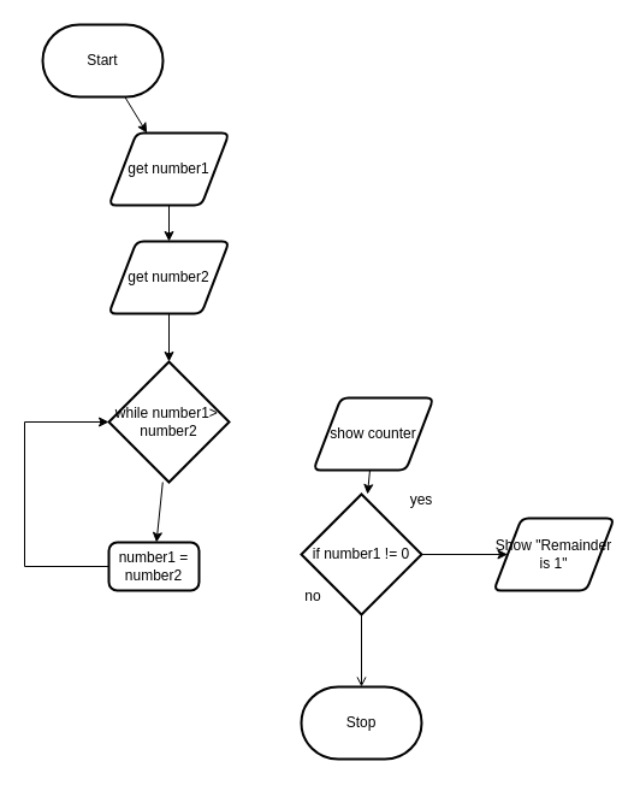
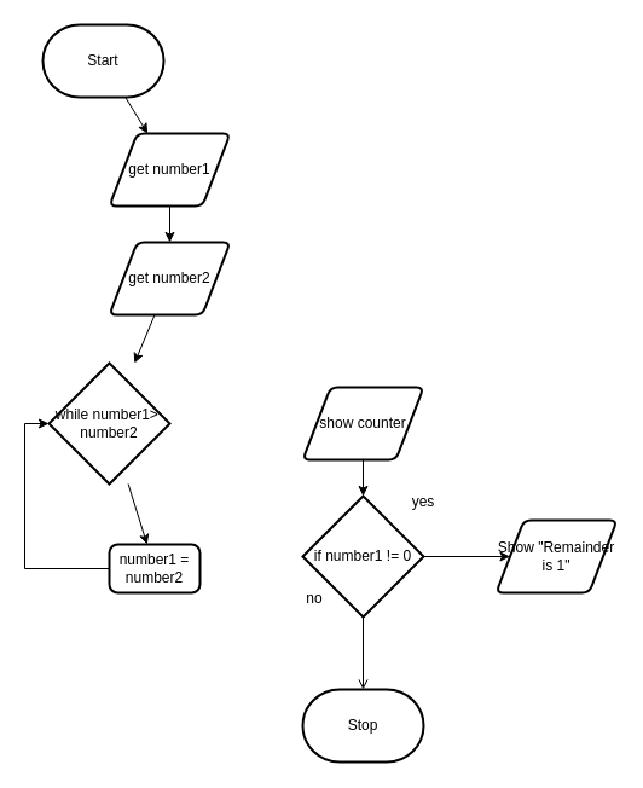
- <mxCell id="10" value="while number1&amp;gt;&amp;nbsp;&lt;br&gt;number2" style="strokeWidth=2;html=1;shape=mxgraph.flowchart.decision;whiteSpace=wrap;" vertex="1" parent="1"><mxGeometry x="90" y="300" width="100" height="100" as="geometry" /></mxCell>
+ <mxCell id="10" value="while number1&amp;gt;&amp;nbsp;&lt;br&gt;number2" style="strokeWidth=2;html=1;shape=mxgraph.flowchart.decision;whiteSpace=wrap;" vertex="1" parent="1"><mxGeometry x="40" y="300" width="100" height="100" as="geometry" /></mxCell>
- <mxCell id="12" value="show counter" style="shape=parallelogram;html=1;strokeWidth=2;perimeter=parallelogramPerimeter;whiteSpace=wrap;rounded=1;arcSize=12;size=0.23;" vertex="1" parent="1"><mxGeometry x="260" y="330" width="100" height="60" as="geometry" /></mxCell>
+ <mxCell id="12" value="show counter" style="shape=parallelogram;html=1;strokeWidth=2;perimeter=parallelogramPerimeter;whiteSpace=wrap;rounded=1;arcSize=12;size=0.23;" vertex="1" parent="1"><mxGeometry x="250" y="320" width="100" height="60" as="geometry" /></mxCell>
